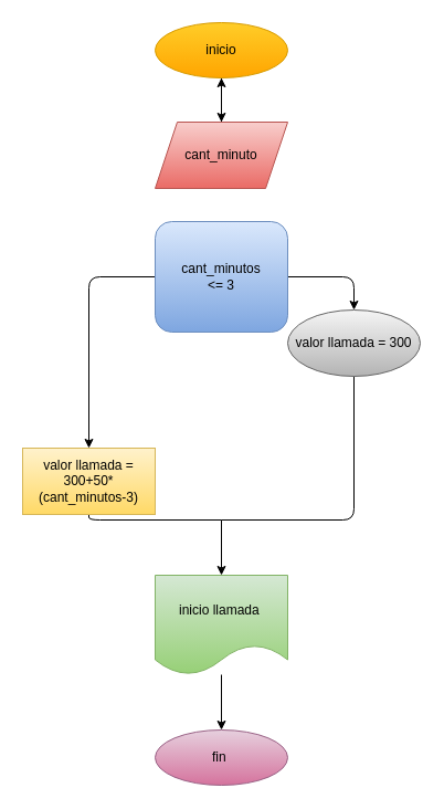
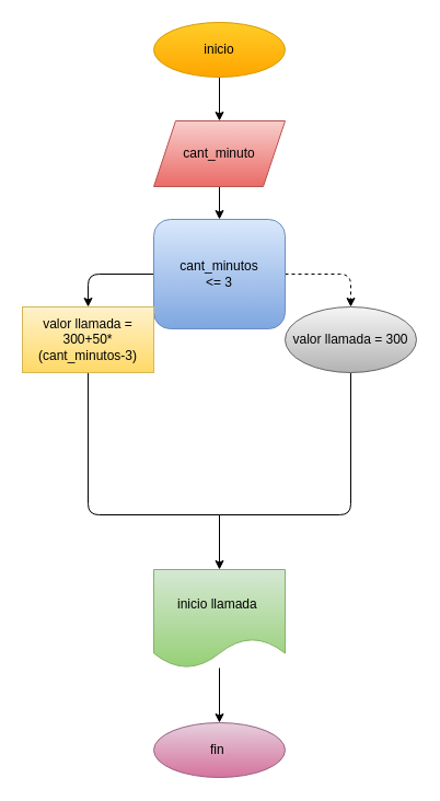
- <mxCell id="3" value="" style="edgeStyle=none;html=1;" parent="1" source="4" target="15" edge="1"><mxGeometry relative="1" as="geometry" /></mxCell>
+ <mxCell id="3" value="" style="edgeStyle=none;html=1;" parent="1" source="4" target="7" edge="1"><mxGeometry relative="1" as="geometry" /></mxCell>
- <mxCell id="5" style="edgeStyle=none;html=1;exitX=1;exitY=0.5;exitDx=0;exitDy=0;fontColor=#000000;" parent="1" source="7" target="9" edge="1"><mxGeometry relative="1" as="geometry"><Array as="points"><mxPoint x="320" y="250" /></Array></mxGeometry></mxCell>
+ <mxCell id="5" style="edgeStyle=none;html=1;exitX=1;exitY=0.5;exitDx=0;exitDy=0;fontColor=#000000;dashed=1;" parent="1" source="7" target="9" edge="1"><mxGeometry relative="1" as="geometry"><Array as="points"><mxPoint x="320" y="250" /></Array></mxGeometry></mxCell>
- <mxCell id="11" value="&lt;font color=&quot;#000000&quot;&gt;valor llamada = 300+50*(cant_minutos-3)&lt;/font&gt;" style="rounded=0;whiteSpace=wrap;html=1;fillColor=#fff2cc;gradientColor=#ffd966;strokeColor=#d6b656;" parent="1" vertex="1"><mxGeometry x="20" y="405" width="120" height="60" as="geometry" /></mxCell>
+ <mxCell id="11" value="&lt;font color=&quot;#000000&quot;&gt;valor llamada = 300+50*(cant_minutos-3)&lt;/font&gt;" style="rounded=0;whiteSpace=wrap;html=1;fillColor=#fff2cc;gradientColor=#ffd966;strokeColor=#d6b656;" parent="1" vertex="1"><mxGeometry x="20" y="280" width="120" height="60" as="geometry" /></mxCell>
